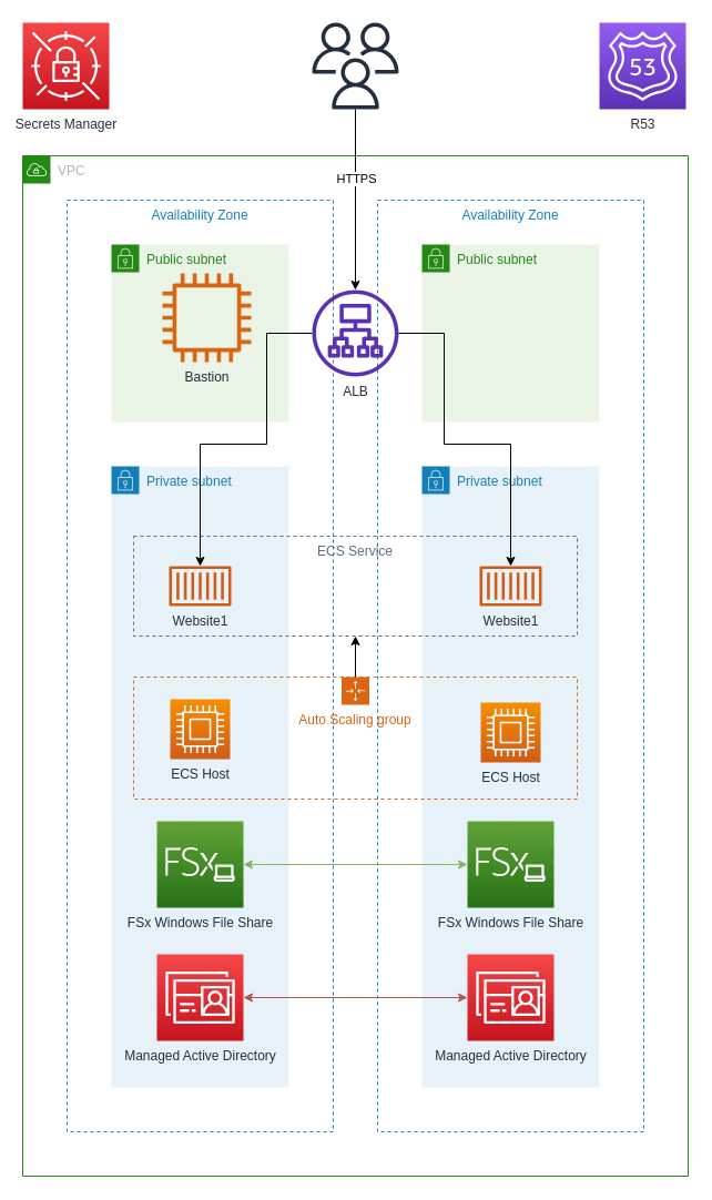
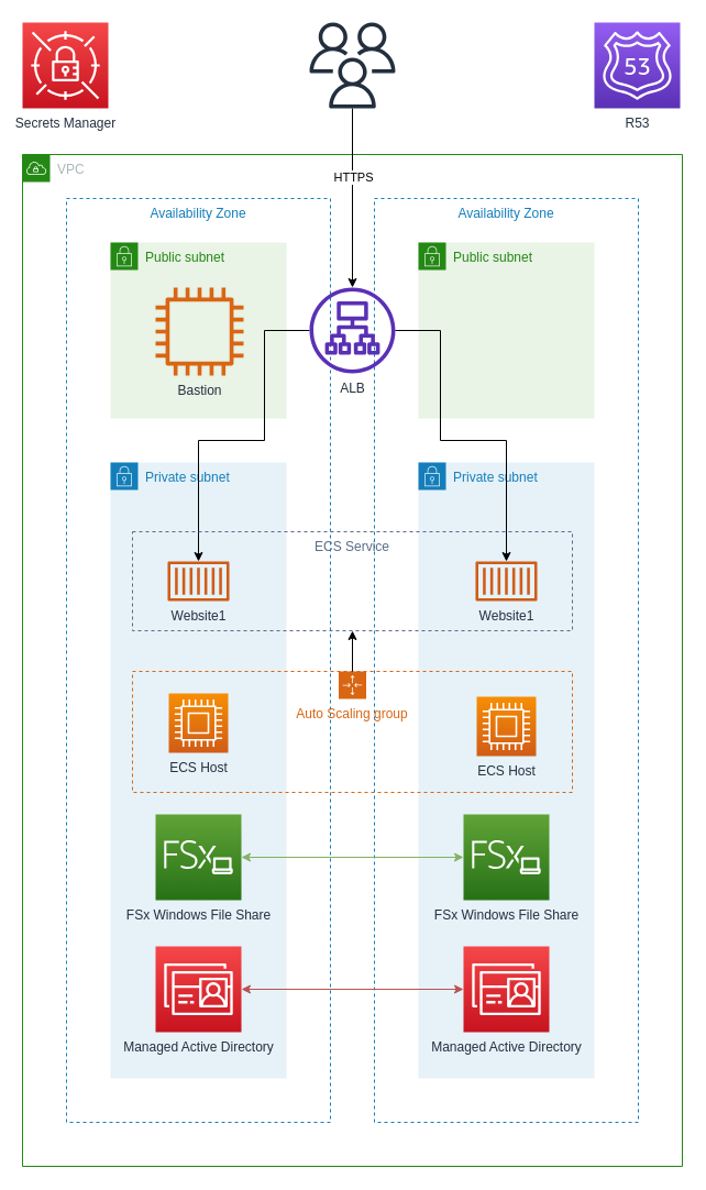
- <mxCell id="19" value="Bastion" style="outlineConnect=0;fontColor=#232F3E;gradientColor=none;fillColor=#D86613;strokeColor=none;dashed=0;verticalLabelPosition=bottom;verticalAlign=top;align=center;html=1;fontSize=12;fontStyle=0;aspect=fixed;pointerEvents=1;shape=mxgraph.aws4.instance2;" vertex="1" parent="1"><mxGeometry x="146" y="246" width="80" height="80" as="geometry" /></mxCell>
+ <mxCell id="19" value="Bastion" style="outlineConnect=0;fontColor=#232F3E;gradientColor=none;fillColor=#D86613;strokeColor=none;dashed=0;verticalLabelPosition=bottom;verticalAlign=top;align=center;html=1;fontSize=12;fontStyle=0;aspect=fixed;pointerEvents=1;shape=mxgraph.aws4.instance2;" vertex="1" parent="1"><mxGeometry x="141" y="261" width="80" height="80" as="geometry" /></mxCell>
